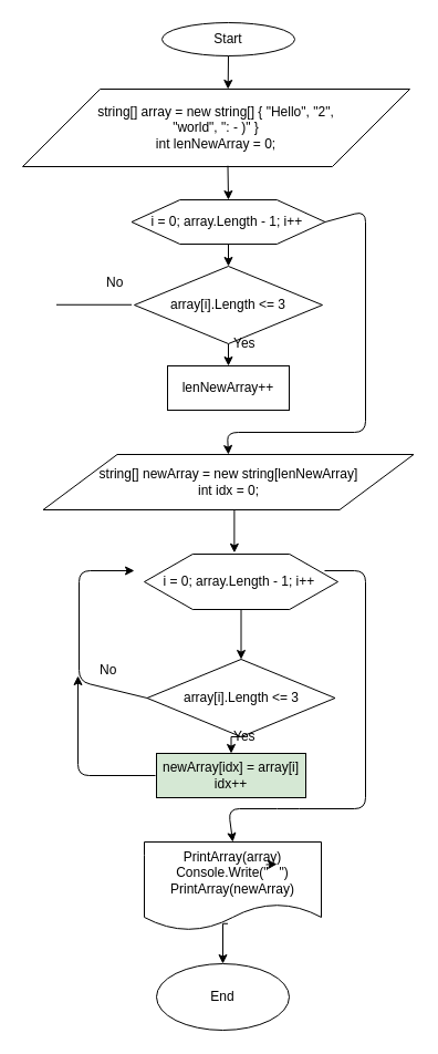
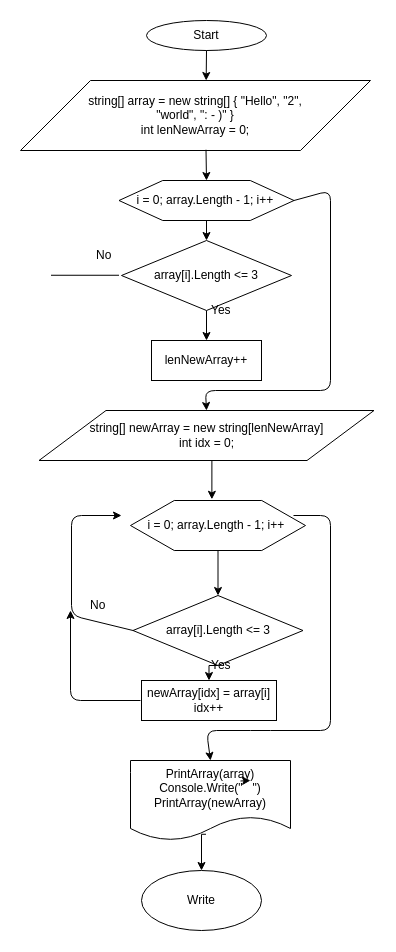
- <mxCell id="8" value="lenNewArray++" style="rounded=0;whiteSpace=wrap;html=1;" parent="1" vertex="1"><mxGeometry x="151" y="330" width="110" height="40" as="geometry" /></mxCell>
+ <mxCell id="8" value="lenNewArray++" style="rounded=0;whiteSpace=wrap;html=1;" parent="1" vertex="1"><mxGeometry x="151" y="340" width="110" height="40" as="geometry" /></mxCell>
- <mxCell id="15" value="newArray[idx] = array[i]&lt;br&gt;idx++" style="rounded=0;whiteSpace=wrap;html=1;fillColor=#d5e8d4;" parent="1" vertex="1"><mxGeometry x="141" y="680" width="135" height="40" as="geometry" /></mxCell>
+ <mxCell id="15" value="newArray[idx] = array[i]&lt;br&gt;idx++" style="rounded=0;whiteSpace=wrap;html=1;" parent="1" vertex="1"><mxGeometry x="141" y="680" width="135" height="40" as="geometry" /></mxCell>
- <mxCell id="19" value="End" style="ellipse;whiteSpace=wrap;html=1;" parent="1" vertex="1"><mxGeometry x="141" y="870" width="120" height="60" as="geometry" /></mxCell>
+ <mxCell id="19" value="Write" style="ellipse;whiteSpace=wrap;html=1;" parent="1" vertex="1"><mxGeometry x="141" y="870" width="120" height="60" as="geometry" /></mxCell>
